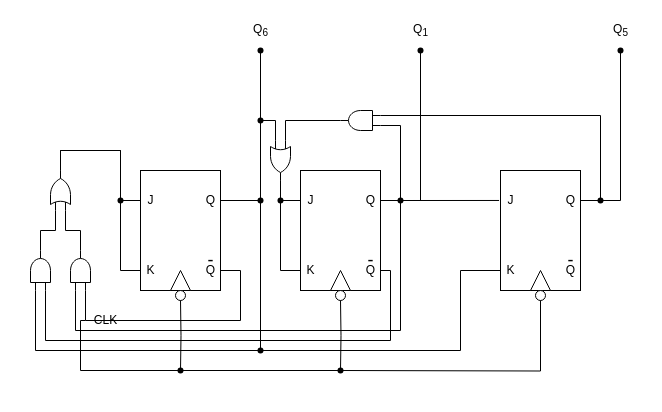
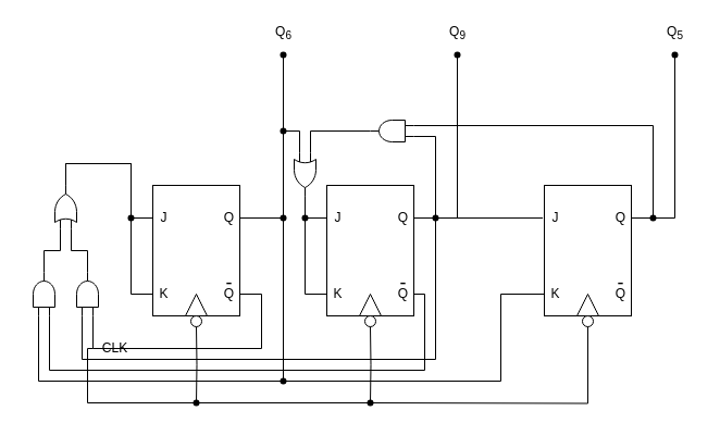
- <mxCell id="32" value="Q&lt;sub&gt;1&lt;/sub&gt;" style="text;html=1;align=center;verticalAlign=middle;resizable=0;points=[];autosize=1;strokeColor=none;" parent="1" vertex="1"><mxGeometry x="405" y="20" width="30" height="20" as="geometry" /></mxCell>
+ <mxCell id="32" value="Q&lt;sub&gt;9&lt;/sub&gt;" style="text;html=1;align=center;verticalAlign=middle;resizable=0;points=[];autosize=1;strokeColor=none;" parent="1" vertex="1"><mxGeometry x="405" y="20" width="30" height="20" as="geometry" /></mxCell>
